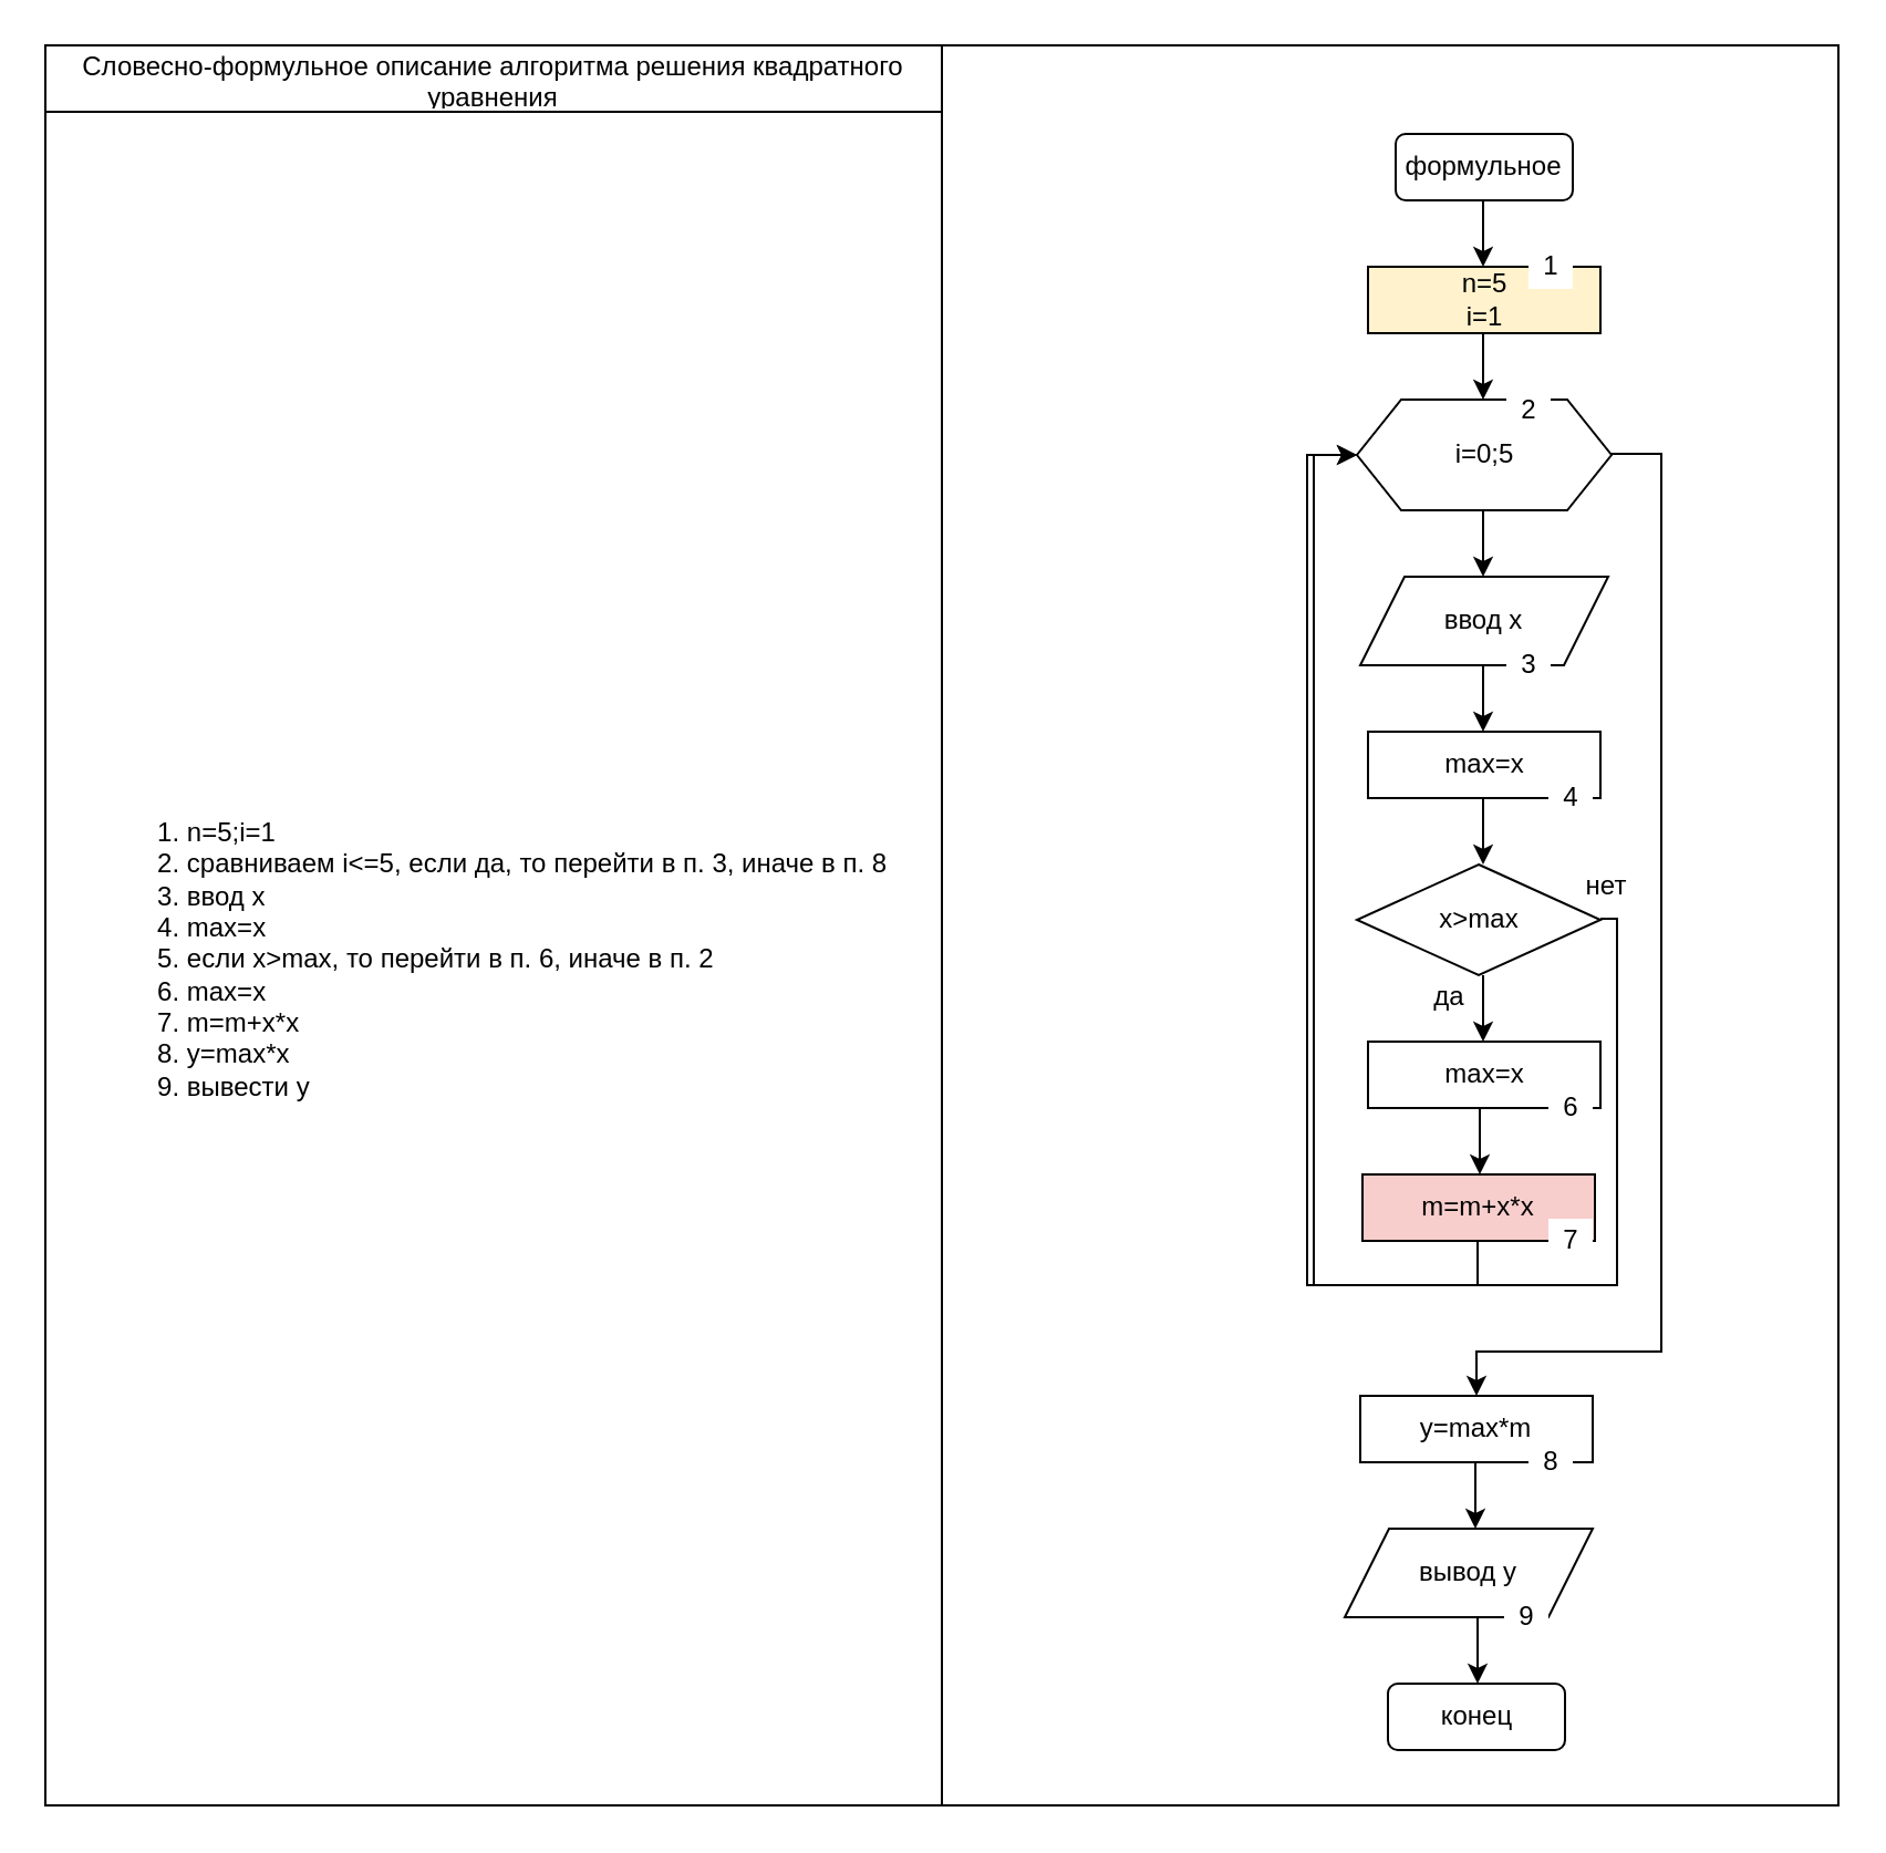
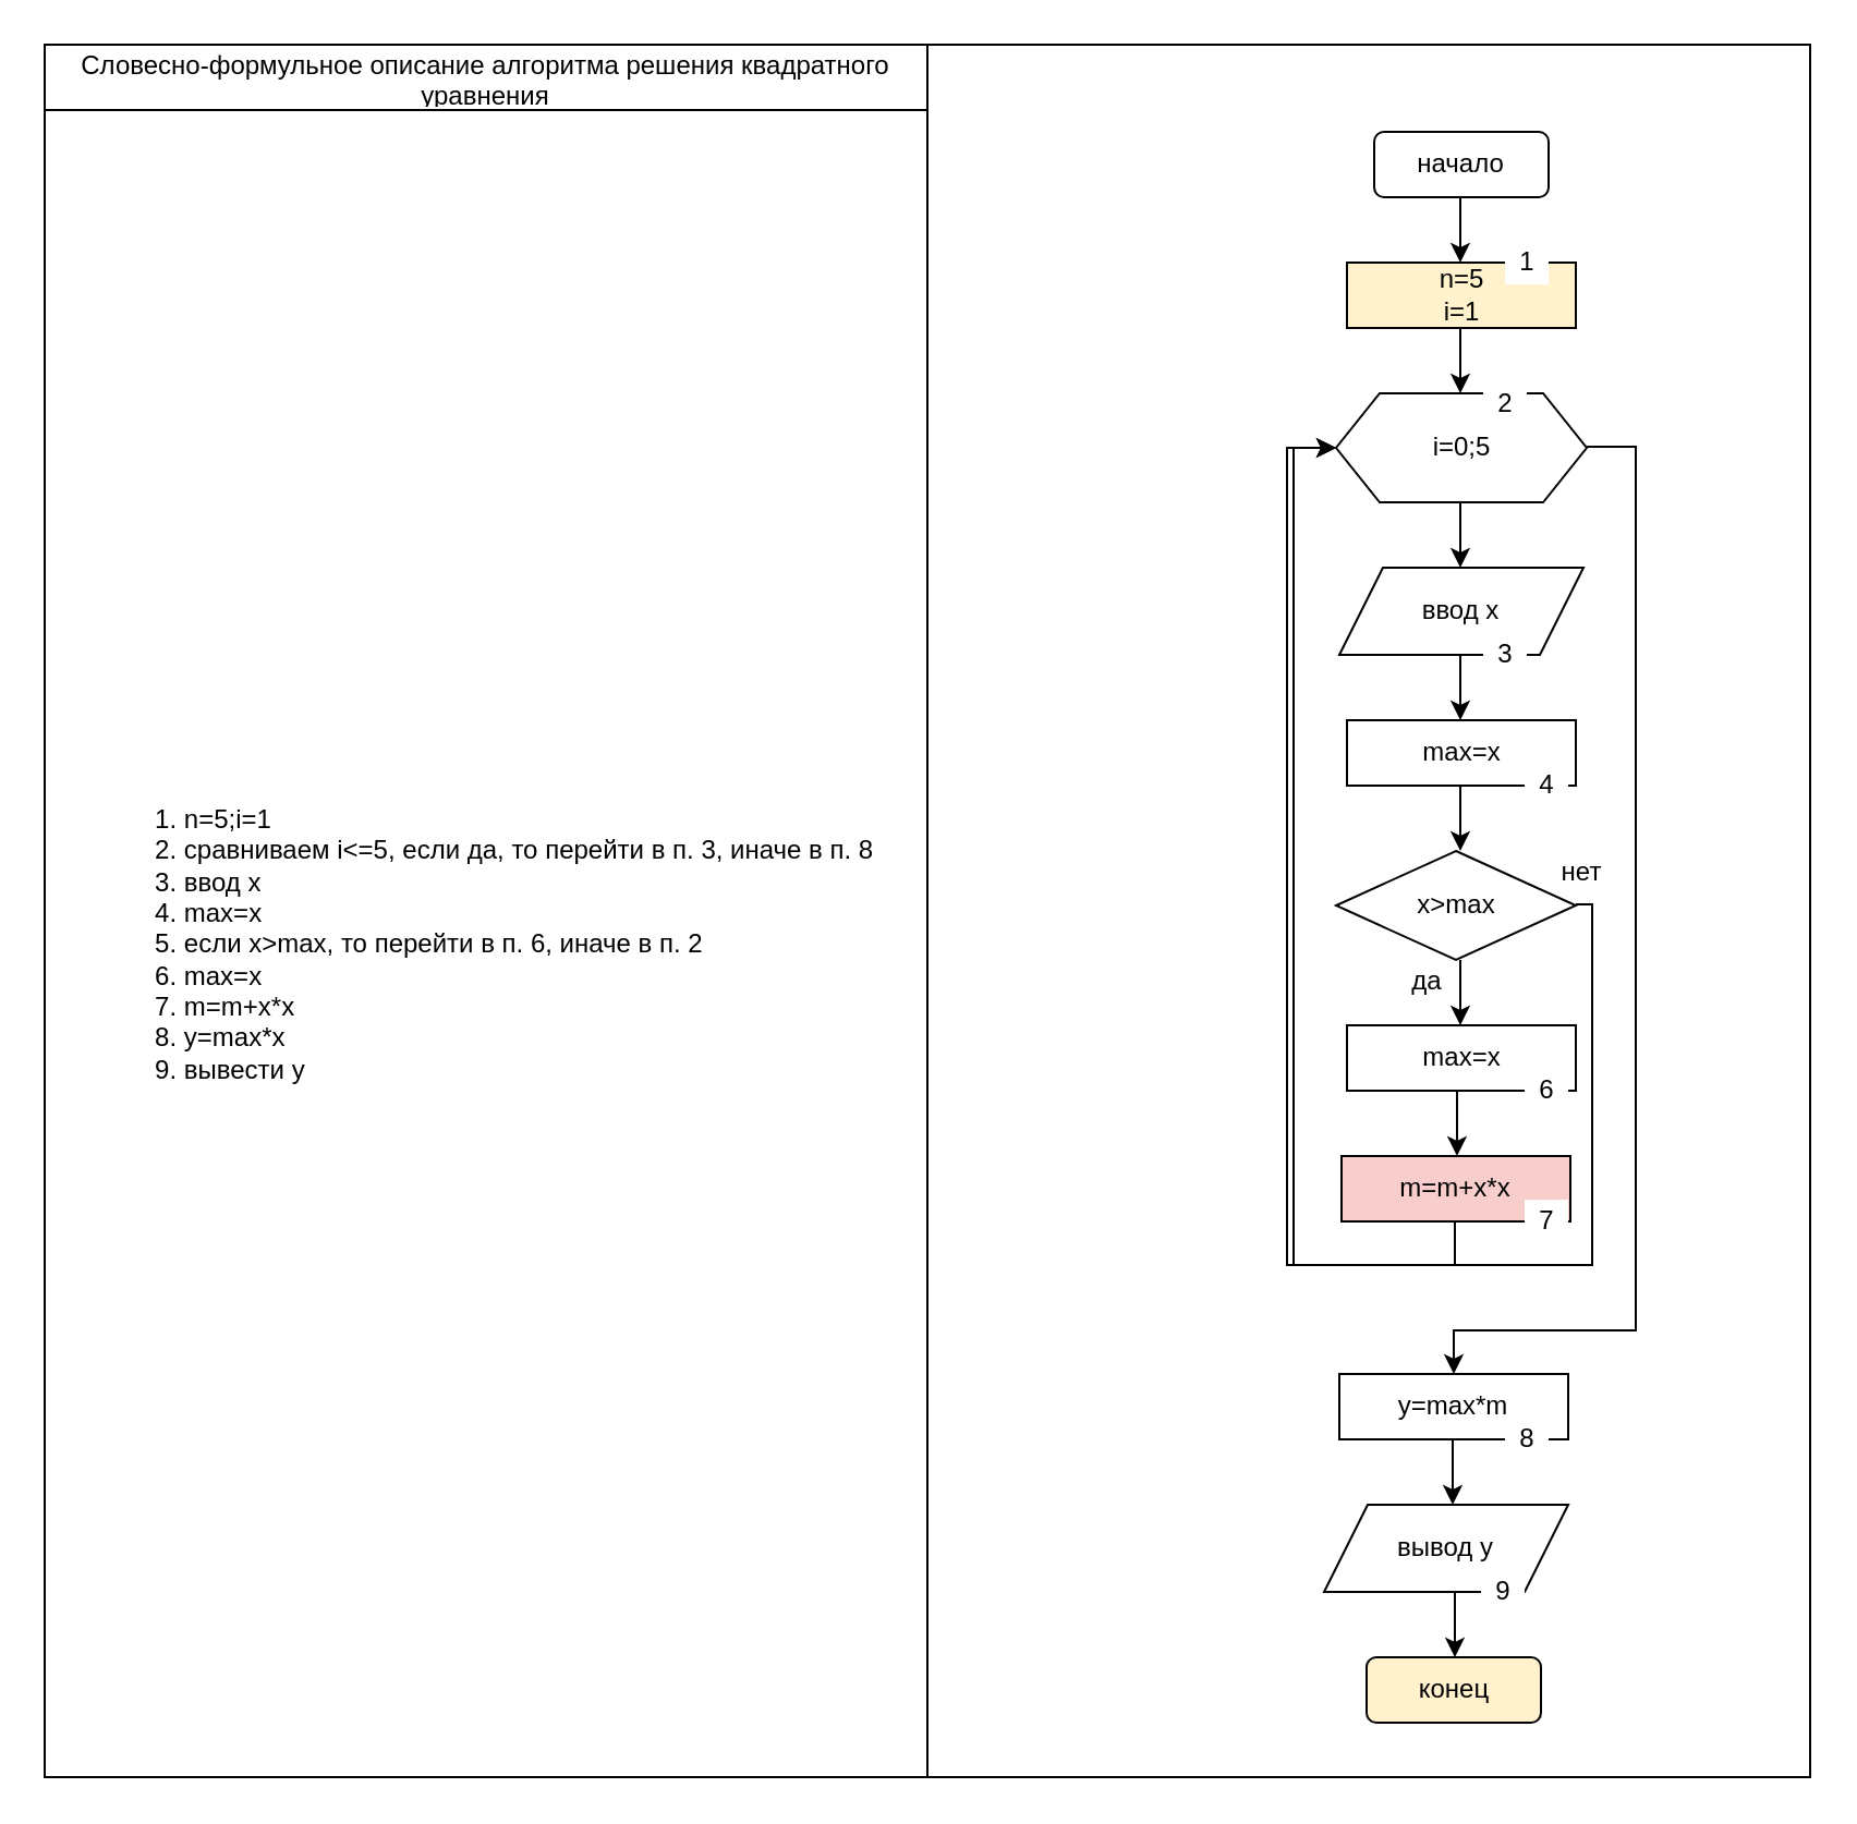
- <mxCell id="8" value="формульное" style="rounded=1;whiteSpace=wrap;html=1;" vertex="1" parent="1"><mxGeometry x="630" y="60" width="80" height="30" as="geometry" /></mxCell>
+ <mxCell id="8" value="начало" style="rounded=1;whiteSpace=wrap;html=1;" vertex="1" parent="1"><mxGeometry x="630" y="60" width="80" height="30" as="geometry" /></mxCell>
- <mxCell id="32" value="конец" style="rounded=1;whiteSpace=wrap;html=1;" vertex="1" parent="1"><mxGeometry x="626.5" y="760" width="80" height="30" as="geometry" /></mxCell>
+ <mxCell id="32" value="конец" style="rounded=1;whiteSpace=wrap;html=1;fillColor=#fff2cc;" vertex="1" parent="1"><mxGeometry x="626.5" y="760" width="80" height="30" as="geometry" /></mxCell>
